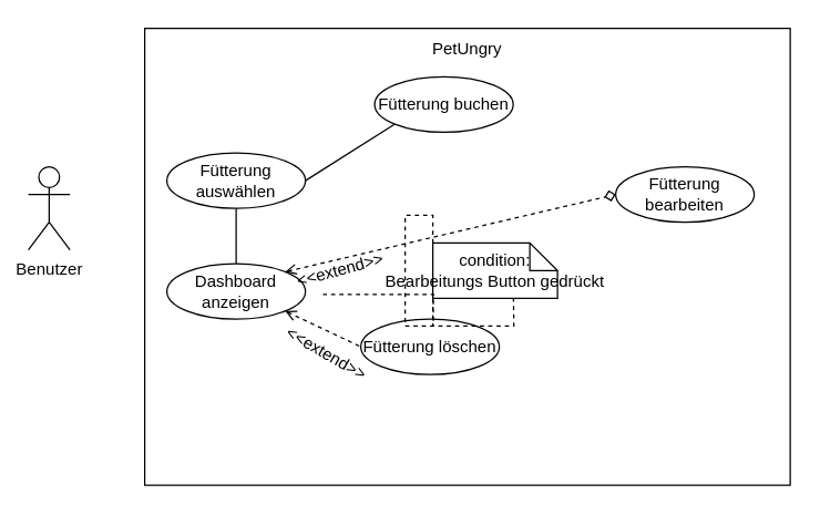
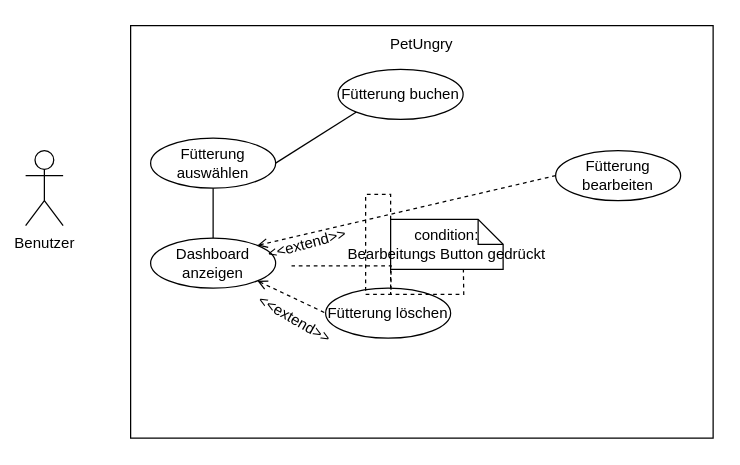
- <mxCell id="9" style="edgeStyle=none;rounded=0;orthogonalLoop=1;jettySize=auto;html=1;exitX=1;exitY=0;exitDx=0;exitDy=0;entryX=0;entryY=0.5;entryDx=0;entryDy=0;endArrow=diamond;endFill=0;dashed=1;strokeColor=default;align=center;verticalAlign=middle;fontFamily=Helvetica;fontSize=11;fontColor=default;labelBackgroundColor=default;startArrow=open;startFill=0;" parent="1" source="11" target="7" edge="1"><mxGeometry relative="1" as="geometry" /></mxCell>
+ <mxCell id="9" style="edgeStyle=none;rounded=0;orthogonalLoop=1;jettySize=auto;html=1;exitX=1;exitY=0;exitDx=0;exitDy=0;entryX=0;entryY=0.5;entryDx=0;entryDy=0;endArrow=none;endFill=0;dashed=1;strokeColor=default;align=center;verticalAlign=middle;fontFamily=Helvetica;fontSize=11;fontColor=default;labelBackgroundColor=default;startArrow=open;startFill=0;" parent="1" source="11" target="7" edge="1"><mxGeometry relative="1" as="geometry" /></mxCell>
